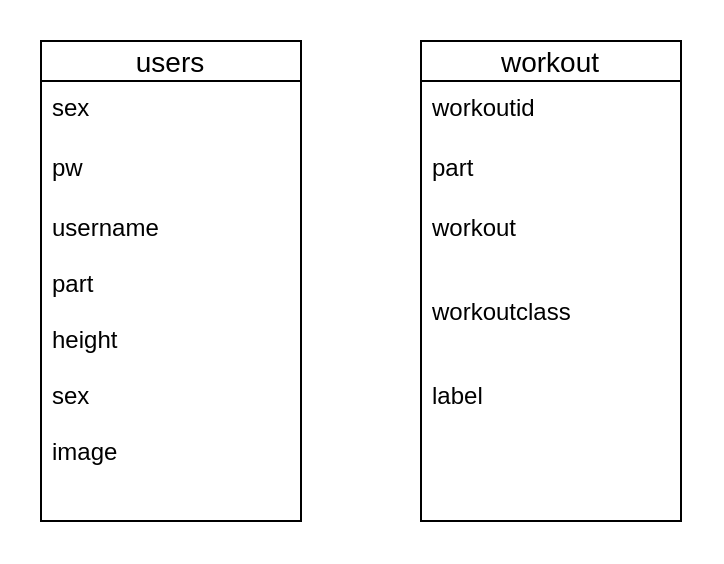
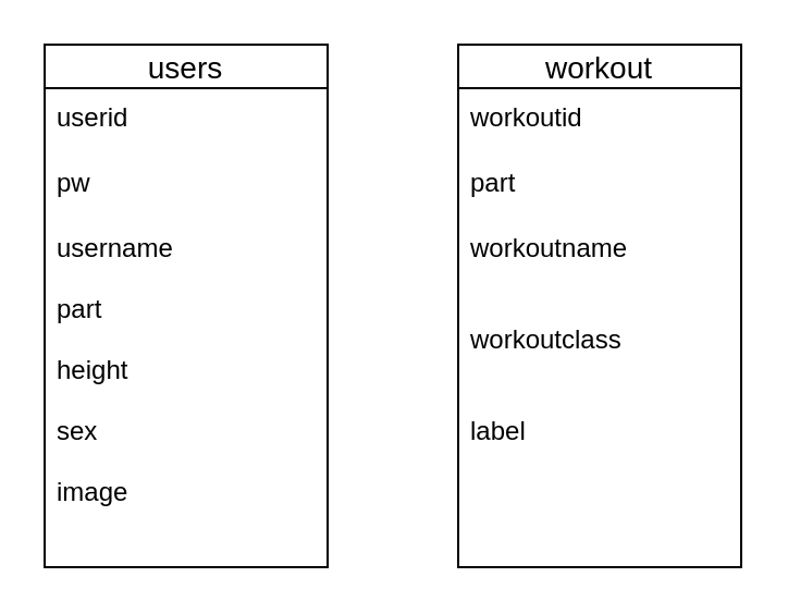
- <mxCell id="3" value="sex&#10;&#10;" style="text;strokeColor=none;fillColor=none;spacingLeft=4;spacingRight=4;overflow=hidden;rotatable=0;points=[[0,0.5],[1,0.5]];portConstraint=eastwest;fontSize=12;" vertex="1" parent="2"><mxGeometry y="20" width="130" height="30" as="geometry" /></mxCell>
+ <mxCell id="3" value="userid&#10;&#10;" style="text;strokeColor=none;fillColor=none;spacingLeft=4;spacingRight=4;overflow=hidden;rotatable=0;points=[[0,0.5],[1,0.5]];portConstraint=eastwest;fontSize=12;" vertex="1" parent="2"><mxGeometry y="20" width="130" height="30" as="geometry" /></mxCell>
- <mxCell id="9" value="workout&#10;&#10;&#10;workoutclass&#10;&#10;&#10;label" style="text;strokeColor=none;fillColor=none;spacingLeft=4;spacingRight=4;overflow=hidden;rotatable=0;points=[[0,0.5],[1,0.5]];portConstraint=eastwest;fontSize=12;" vertex="1" parent="6"><mxGeometry y="80" width="130" height="160" as="geometry" /></mxCell>
+ <mxCell id="9" value="workoutname&#10;&#10;&#10;workoutclass&#10;&#10;&#10;label" style="text;strokeColor=none;fillColor=none;spacingLeft=4;spacingRight=4;overflow=hidden;rotatable=0;points=[[0,0.5],[1,0.5]];portConstraint=eastwest;fontSize=12;" vertex="1" parent="6"><mxGeometry y="80" width="130" height="160" as="geometry" /></mxCell>
